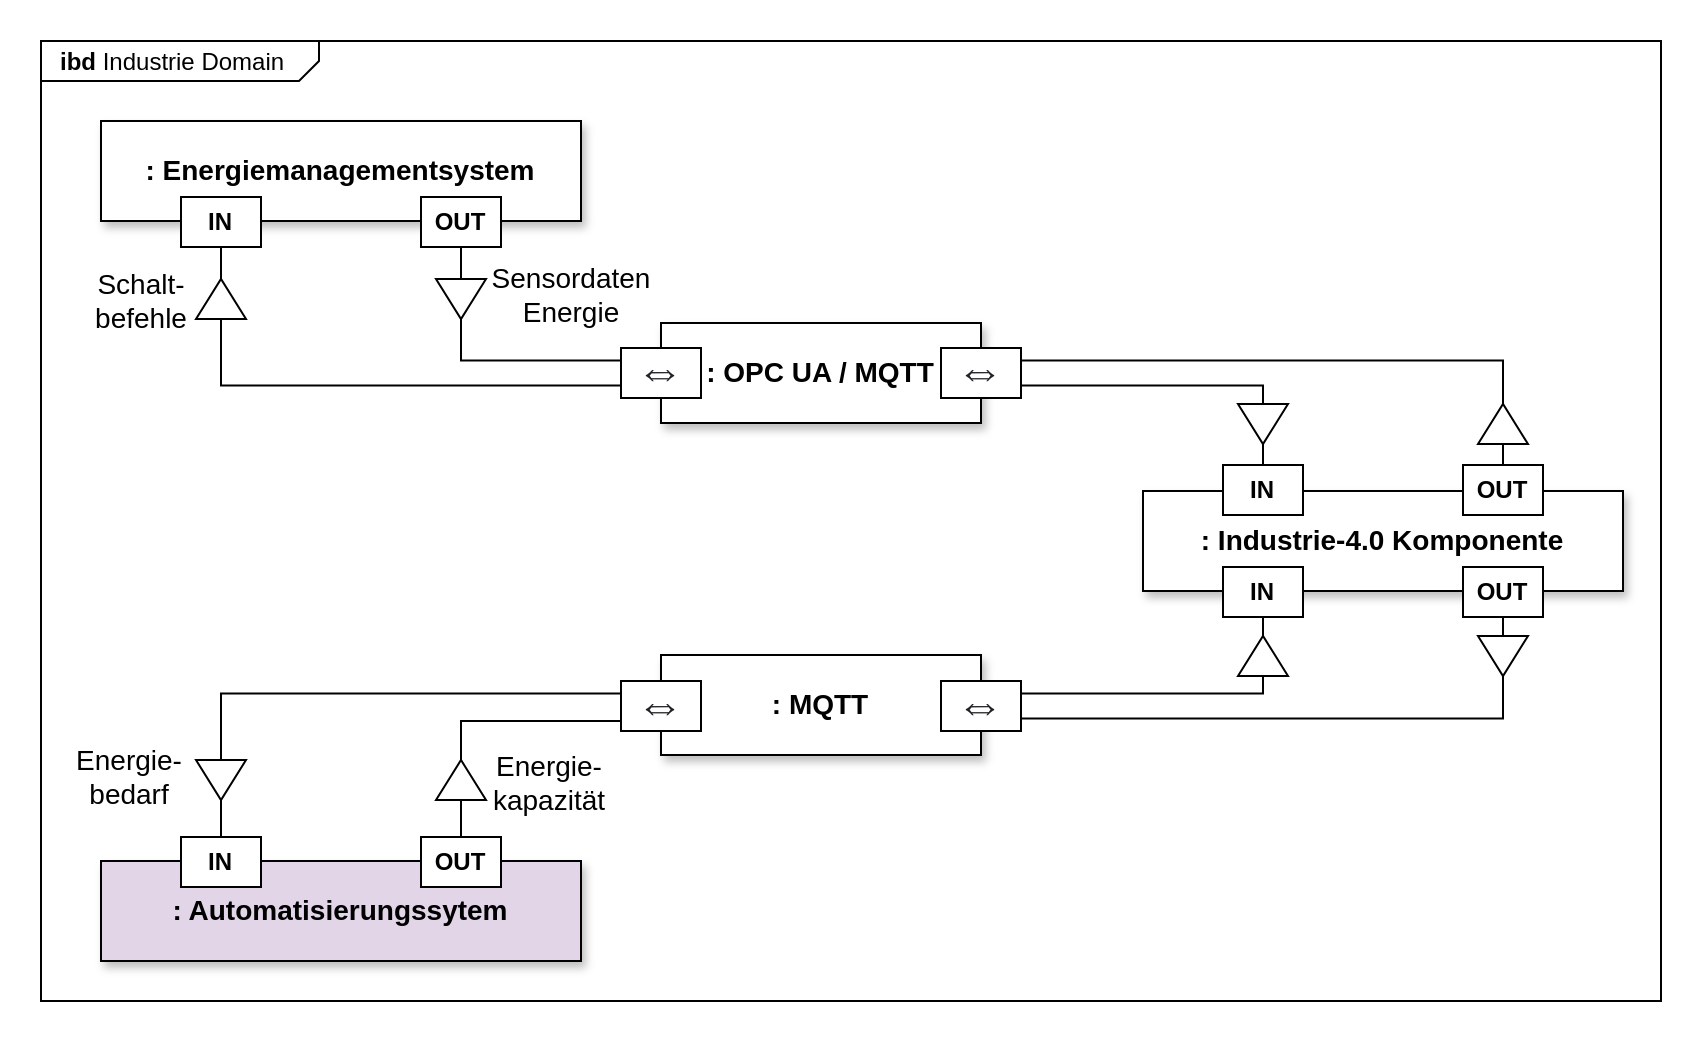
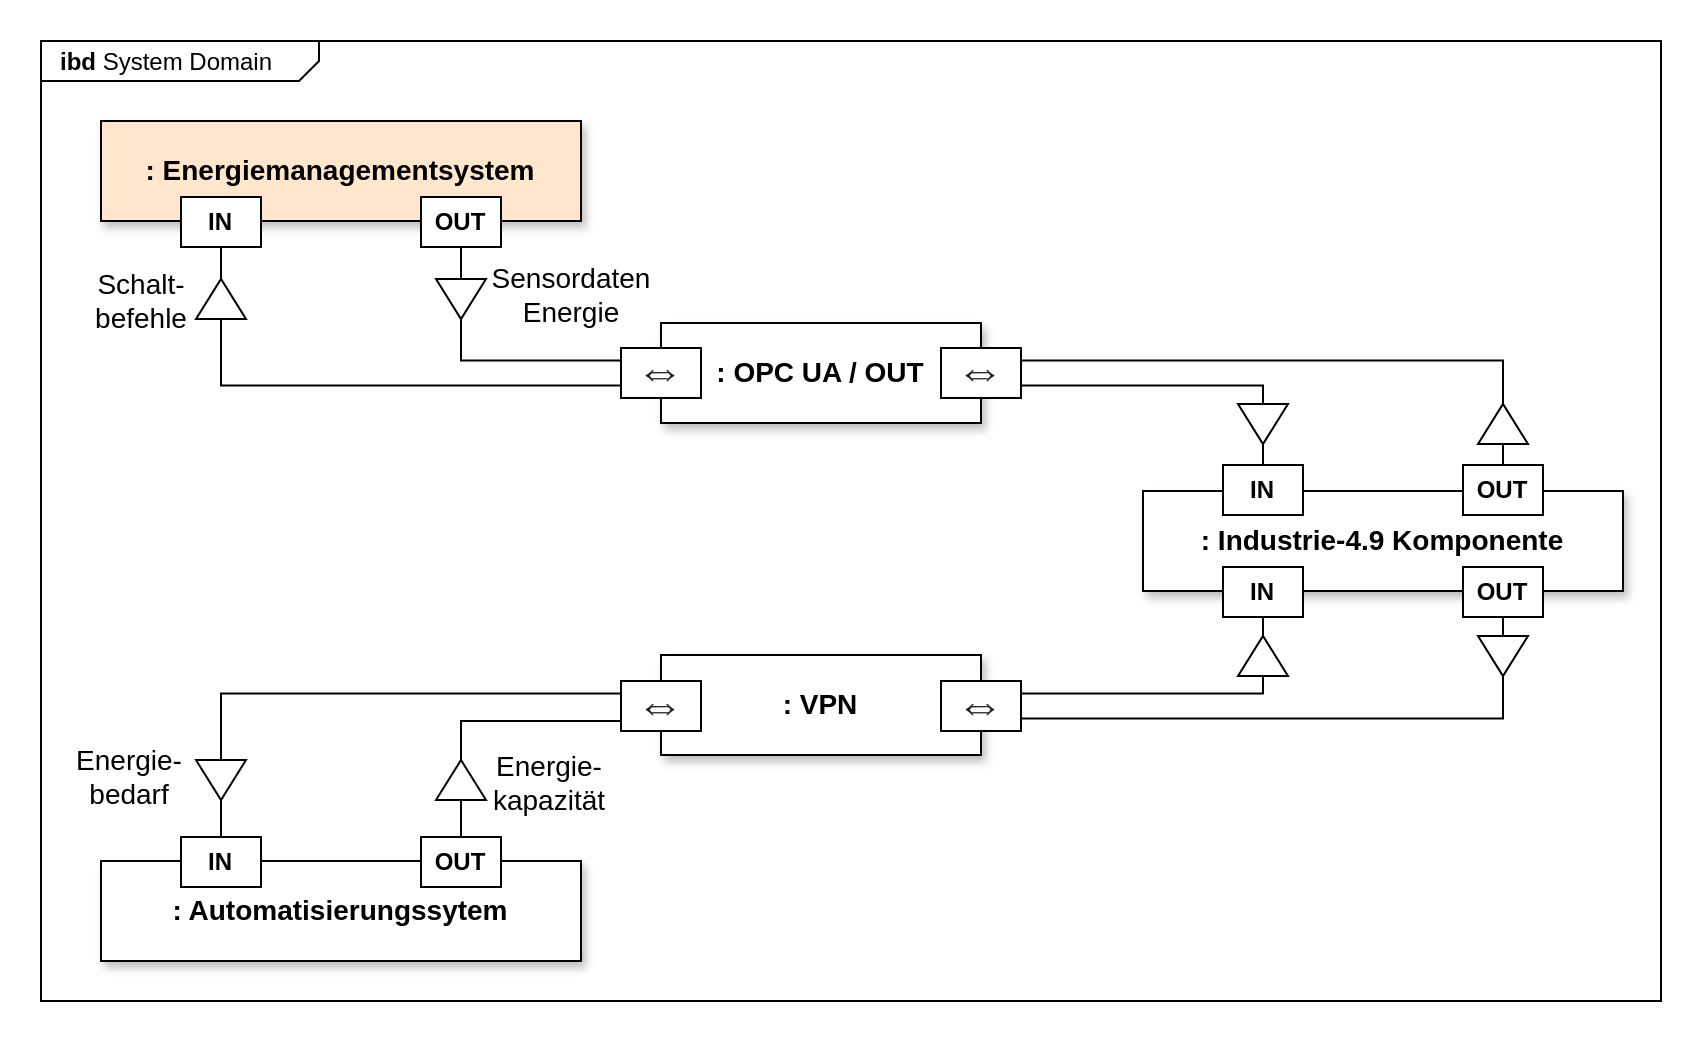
- <mxCell id="2" value="&lt;p style=&quot;margin: 0px ; margin-top: 4px ; margin-left: 10px ; text-align: left&quot;&gt;&lt;b&gt;ibd&lt;/b&gt;&amp;nbsp;Industrie Domain&lt;/p&gt;" style="html=1;strokeWidth=1;shape=mxgraph.sysml.package;html=1;overflow=fill;whiteSpace=wrap;fillColor=none;gradientColor=none;fontSize=12;align=center;labelX=139.5;shadow=0;" parent="1" vertex="1"><mxGeometry x="20" y="20" width="810" height="480" as="geometry" /></mxCell>
+ <mxCell id="2" value="&lt;p style=&quot;margin: 0px ; margin-top: 4px ; margin-left: 10px ; text-align: left&quot;&gt;&lt;b&gt;ibd&lt;/b&gt;&amp;nbsp;System Domain&lt;/p&gt;" style="html=1;strokeWidth=1;shape=mxgraph.sysml.package;html=1;overflow=fill;whiteSpace=wrap;fillColor=none;gradientColor=none;fontSize=12;align=center;labelX=139.5;shadow=0;" parent="1" vertex="1"><mxGeometry x="20" y="20" width="810" height="480" as="geometry" /></mxCell>
- <mxCell id="28" value="&lt;b&gt;&lt;font style=&quot;font-size: 14px;&quot;&gt;: Energiemanagementsystem&lt;/font&gt;&lt;/b&gt;" style="rounded=0;whiteSpace=wrap;html=1;shadow=1;" parent="27" vertex="1"><mxGeometry width="240" height="50" as="geometry" /></mxCell>
+ <mxCell id="28" value="&lt;b&gt;&lt;font style=&quot;font-size: 14px;&quot;&gt;: Energiemanagementsystem&lt;/font&gt;&lt;/b&gt;" style="rounded=0;whiteSpace=wrap;html=1;shadow=1;fillColor=#ffe6cc;" parent="27" vertex="1"><mxGeometry width="240" height="50" as="geometry" /></mxCell>
- <mxCell id="32" value="&lt;b&gt;&lt;font style=&quot;font-size: 14px;&quot;&gt;: OPC UA / MQTT&lt;/font&gt;&lt;/b&gt;" style="rounded=0;whiteSpace=wrap;html=1;shadow=1;" parent="31" vertex="1"><mxGeometry x="20" width="160" height="50" as="geometry" /></mxCell>
+ <mxCell id="32" value="&lt;b&gt;&lt;font style=&quot;font-size: 14px;&quot;&gt;: OPC UA / OUT&lt;/font&gt;&lt;/b&gt;" style="rounded=0;whiteSpace=wrap;html=1;shadow=1;" parent="31" vertex="1"><mxGeometry x="20" width="160" height="50" as="geometry" /></mxCell>
- <mxCell id="40" value="&lt;b&gt;&lt;font style=&quot;font-size: 14px;&quot;&gt;: Industrie-4.0 Komponente&lt;/font&gt;&lt;/b&gt;" style="rounded=0;whiteSpace=wrap;html=1;shadow=1;" parent="39" vertex="1"><mxGeometry y="13" width="240" height="50" as="geometry" /></mxCell>
+ <mxCell id="40" value="&lt;b&gt;&lt;font style=&quot;font-size: 14px;&quot;&gt;: Industrie-4.9 Komponente&lt;/font&gt;&lt;/b&gt;" style="rounded=0;whiteSpace=wrap;html=1;shadow=1;" parent="39" vertex="1"><mxGeometry y="13" width="240" height="50" as="geometry" /></mxCell>
- <mxCell id="36" value="&lt;b&gt;&lt;font style=&quot;font-size: 14px;&quot;&gt;: MQTT&lt;/font&gt;&lt;/b&gt;" style="rounded=0;whiteSpace=wrap;html=1;shadow=1;" parent="35" vertex="1"><mxGeometry x="20" width="160" height="50" as="geometry" /></mxCell>
+ <mxCell id="36" value="&lt;b&gt;&lt;font style=&quot;font-size: 14px;&quot;&gt;: VPN&lt;/font&gt;&lt;/b&gt;" style="rounded=0;whiteSpace=wrap;html=1;shadow=1;" parent="35" vertex="1"><mxGeometry x="20" width="160" height="50" as="geometry" /></mxCell>
- <mxCell id="24" value="&lt;b&gt;&lt;font style=&quot;font-size: 14px;&quot;&gt;: Automatisierungssytem&lt;/font&gt;&lt;/b&gt;" style="rounded=0;whiteSpace=wrap;html=1;shadow=1;fillColor=#e1d5e7;" parent="23" vertex="1"><mxGeometry y="12" width="240" height="50" as="geometry" /></mxCell>
+ <mxCell id="24" value="&lt;b&gt;&lt;font style=&quot;font-size: 14px;&quot;&gt;: Automatisierungssytem&lt;/font&gt;&lt;/b&gt;" style="rounded=0;whiteSpace=wrap;html=1;shadow=1;" parent="23" vertex="1"><mxGeometry y="12" width="240" height="50" as="geometry" /></mxCell>
